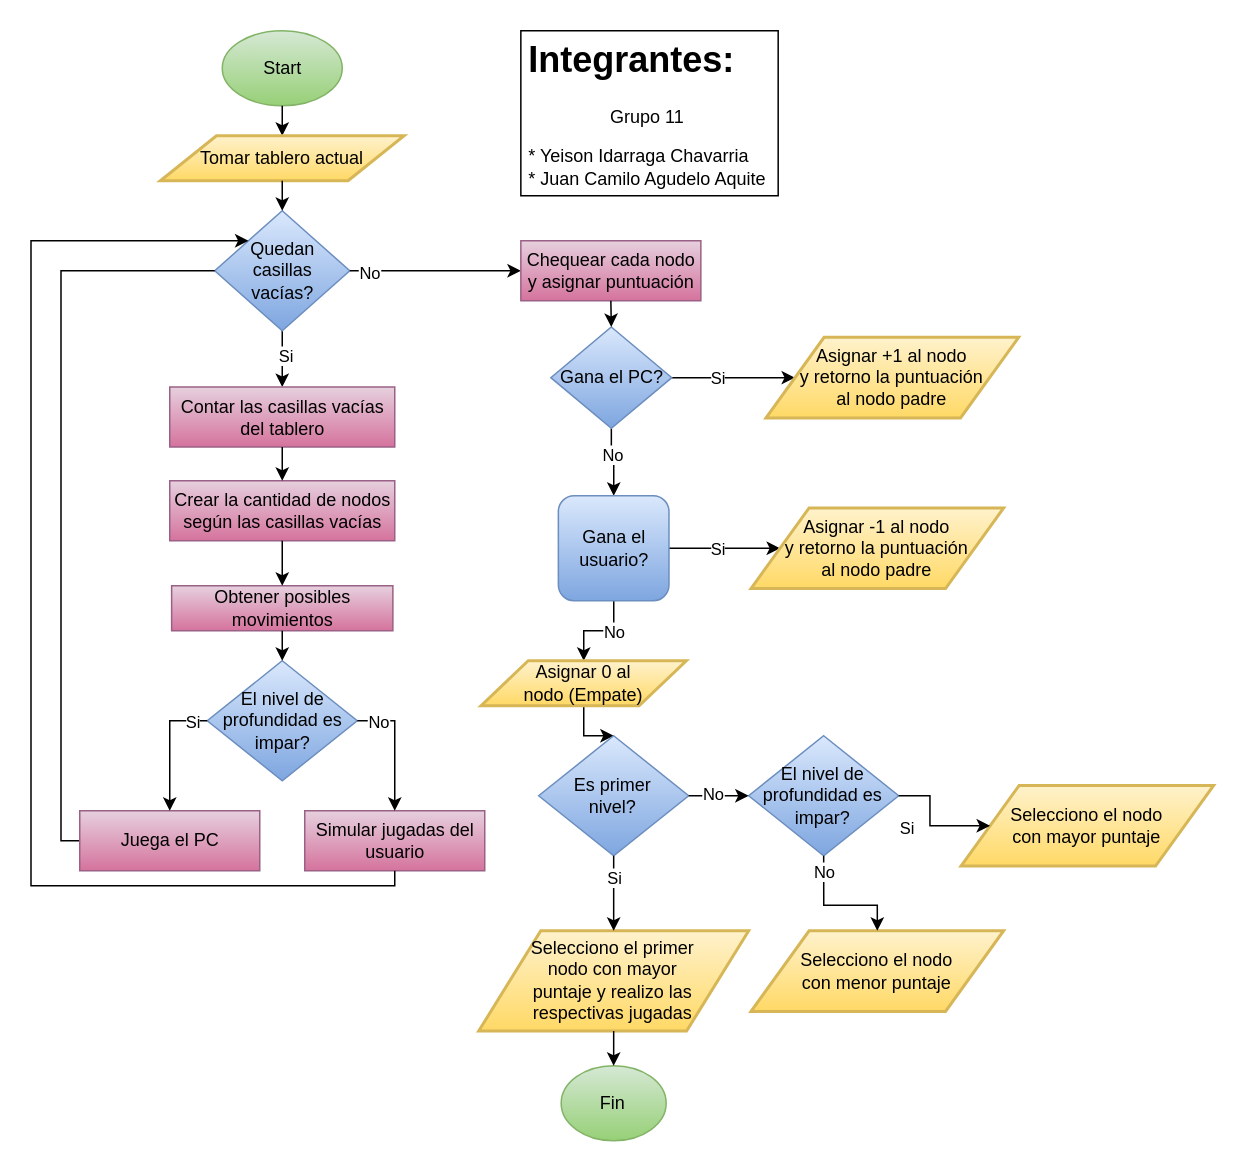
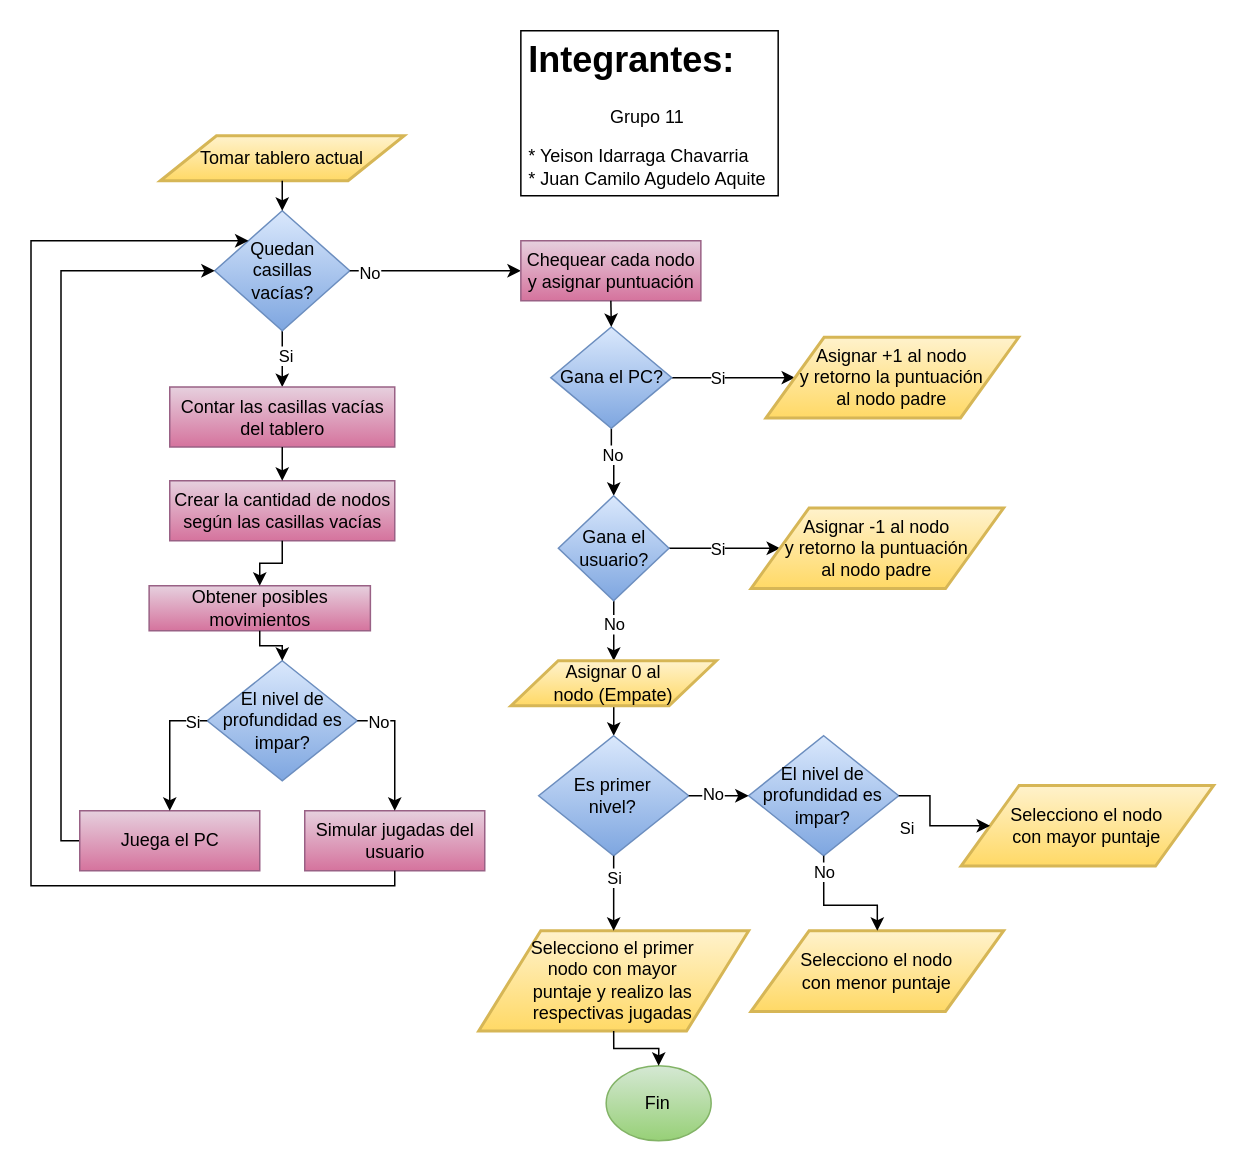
- <mxCell id="2" value="Start" style="ellipse;whiteSpace=wrap;html=1;fillColor=#d5e8d4;strokeColor=#82b366;gradientColor=#97d077;rounded=0;" vertex="1" parent="1"><mxGeometry x="147.5" y="20" width="80" height="50" as="geometry" /></mxCell>
- <mxCell id="32" value="" style="edgeStyle=orthogonalEdgeStyle;rounded=0;orthogonalLoop=1;jettySize=auto;html=1;entryX=0.5;entryY=0;entryDx=0;entryDy=0;exitX=0.5;exitY=1;exitDx=0;exitDy=0;" edge="1" parent="1" source="2" target="33"><mxGeometry relative="1" as="geometry"><mxPoint x="197.5" y="50" as="sourcePoint" /><mxPoint x="187.5" y="10" as="targetPoint" /></mxGeometry></mxCell>
- <mxCell id="7" value="" style="endArrow=none;html=1;rounded=0;edgeStyle=orthogonalEdgeStyle;entryX=0;entryY=0.5;entryDx=0;entryDy=0;exitX=0;exitY=0.5;exitDx=0;exitDy=0;" edge="1" parent="1" source="11" target="5"><mxGeometry width="50" height="50" relative="1" as="geometry"><mxPoint x="110" y="670" as="sourcePoint" /><mxPoint x="-10" y="200" as="targetPoint" /><Array as="points"><mxPoint x="40" y="560" /><mxPoint x="40" y="180" /></Array></mxGeometry></mxCell>
+ <mxCell id="7" value="" style="endArrow=classic;html=1;rounded=0;edgeStyle=orthogonalEdgeStyle;entryX=0;entryY=0.5;entryDx=0;entryDy=0;exitX=0;exitY=0.5;exitDx=0;exitDy=0;" edge="1" parent="1" source="11" target="5"><mxGeometry width="50" height="50" relative="1" as="geometry"><mxPoint x="110" y="670" as="sourcePoint" /><mxPoint x="-10" y="200" as="targetPoint" /><Array as="points"><mxPoint x="40" y="560" /><mxPoint x="40" y="180" /></Array></mxGeometry></mxCell>
- <mxCell id="28" value="Gana el usuario?" style="whiteSpace=wrap;html=1;fillColor=#dae8fc;strokeColor=#6c8ebf;gradientColor=#7ea6e0;rounded=1;" vertex="1" parent="1"><mxGeometry x="371.57" y="330" width="73.75" height="70" as="geometry" /></mxCell>
+ <mxCell id="28" value="Gana el usuario?" style="rhombus;whiteSpace=wrap;html=1;fillColor=#dae8fc;strokeColor=#6c8ebf;gradientColor=#7ea6e0;rounded=0;" vertex="1" parent="1"><mxGeometry x="371.57" y="330" width="73.75" height="70" as="geometry" /></mxCell>
- <mxCell id="6" value="Obtener posibles movimientos" style="rounded=0;whiteSpace=wrap;html=1;fillColor=#e6d0de;strokeColor=#996185;gradientColor=#d5739d;" vertex="1" parent="1"><mxGeometry x="113.75" y="390" width="147.5" height="30" as="geometry" /></mxCell>
+ <mxCell id="6" value="Obtener posibles movimientos" style="rounded=0;whiteSpace=wrap;html=1;fillColor=#e6d0de;strokeColor=#996185;gradientColor=#d5739d;" vertex="1" parent="1"><mxGeometry x="98.75" y="390" width="147.5" height="30" as="geometry" /></mxCell>
- <mxCell id="30" value="Asignar 0 al &lt;br&gt;nodo (Empate)" style="shape=parallelogram;html=1;strokeWidth=2;perimeter=parallelogramPerimeter;whiteSpace=wrap;rounded=0;arcSize=12;size=0.23;fillColor=#fff2cc;gradientColor=#ffd966;strokeColor=#d6b656;" vertex="1" parent="1"><mxGeometry x="320" y="440" width="136.88" height="30" as="geometry" /></mxCell>
+ <mxCell id="30" value="Asignar 0 al &lt;br&gt;nodo (Empate)" style="shape=parallelogram;html=1;strokeWidth=2;perimeter=parallelogramPerimeter;whiteSpace=wrap;rounded=0;arcSize=12;size=0.23;fillColor=#fff2cc;gradientColor=#ffd966;strokeColor=#d6b656;" vertex="1" parent="1"><mxGeometry x="340" y="440" width="136.88" height="30" as="geometry" /></mxCell>
- <mxCell id="31" value="Fin" style="ellipse;whiteSpace=wrap;html=1;fillColor=#d5e8d4;strokeColor=#82b366;gradientColor=#97d077;rounded=0;" vertex="1" parent="1"><mxGeometry x="373.45" y="710" width="70" height="50" as="geometry" /></mxCell>
+ <mxCell id="31" value="Fin" style="ellipse;whiteSpace=wrap;html=1;fillColor=#d5e8d4;strokeColor=#82b366;gradientColor=#97d077;rounded=0;" vertex="1" parent="1"><mxGeometry x="403.45" y="710" width="70" height="50" as="geometry" /></mxCell>
